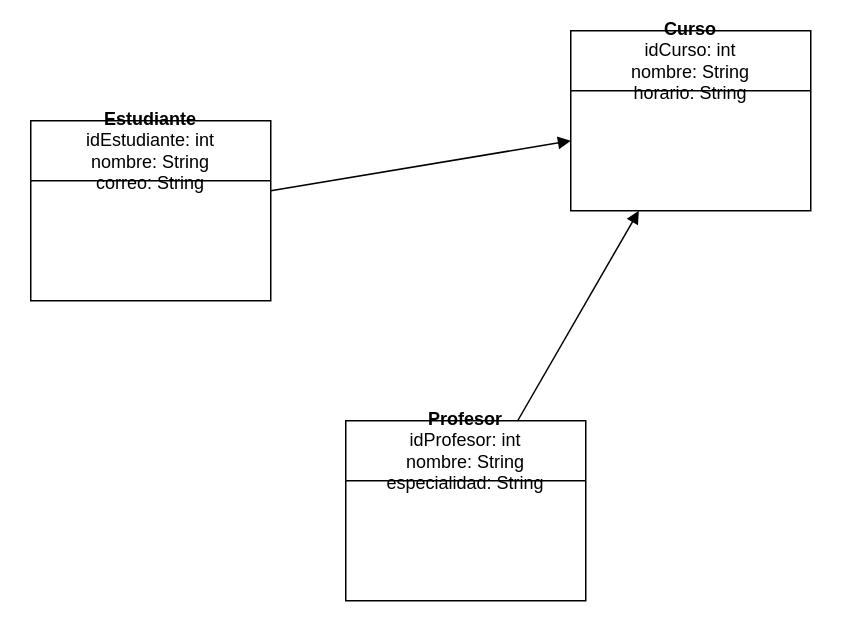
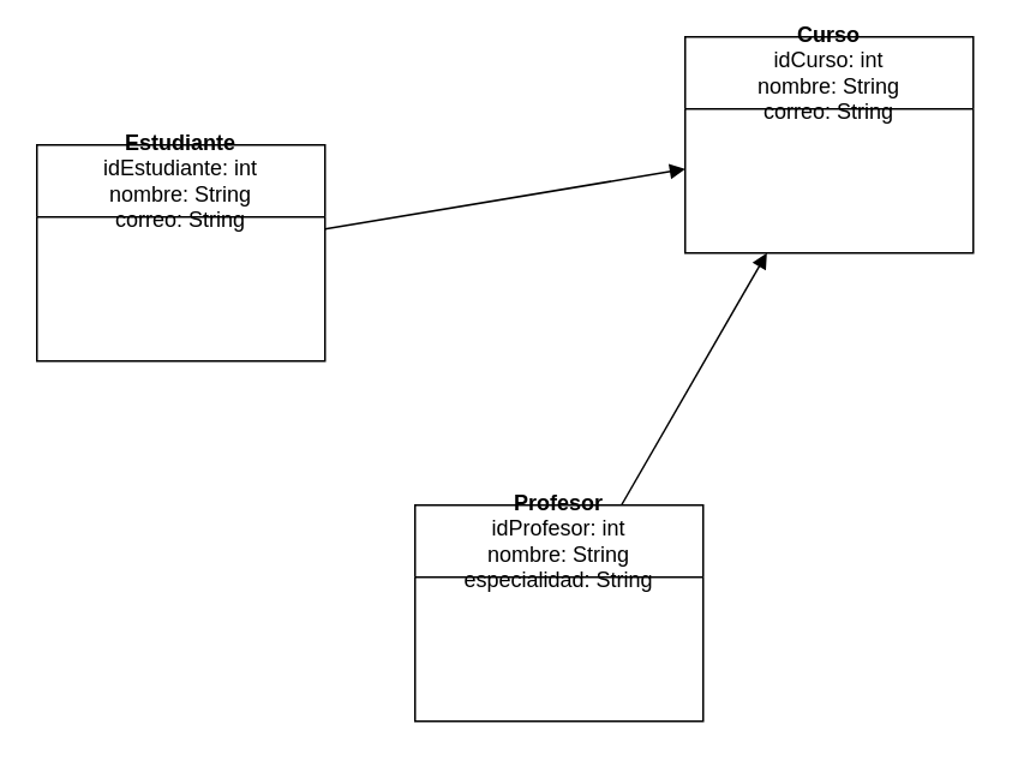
- <mxCell id="4" value="&lt;b&gt;Curso&lt;/b&gt;&#10;idCurso: int&#10;nombre: String&#10;horario: String" style="shape=swimlane;whiteSpace=wrap;html=1;" parent="1" vertex="1"><mxGeometry x="380" y="20" width="160" height="120" as="geometry" /></mxCell>
+ <mxCell id="4" value="&lt;b&gt;Curso&lt;/b&gt;&#10;idCurso: int&#10;nombre: String&#10;correo: String" style="shape=swimlane;whiteSpace=wrap;html=1;" parent="1" vertex="1"><mxGeometry x="380" y="20" width="160" height="120" as="geometry" /></mxCell>
